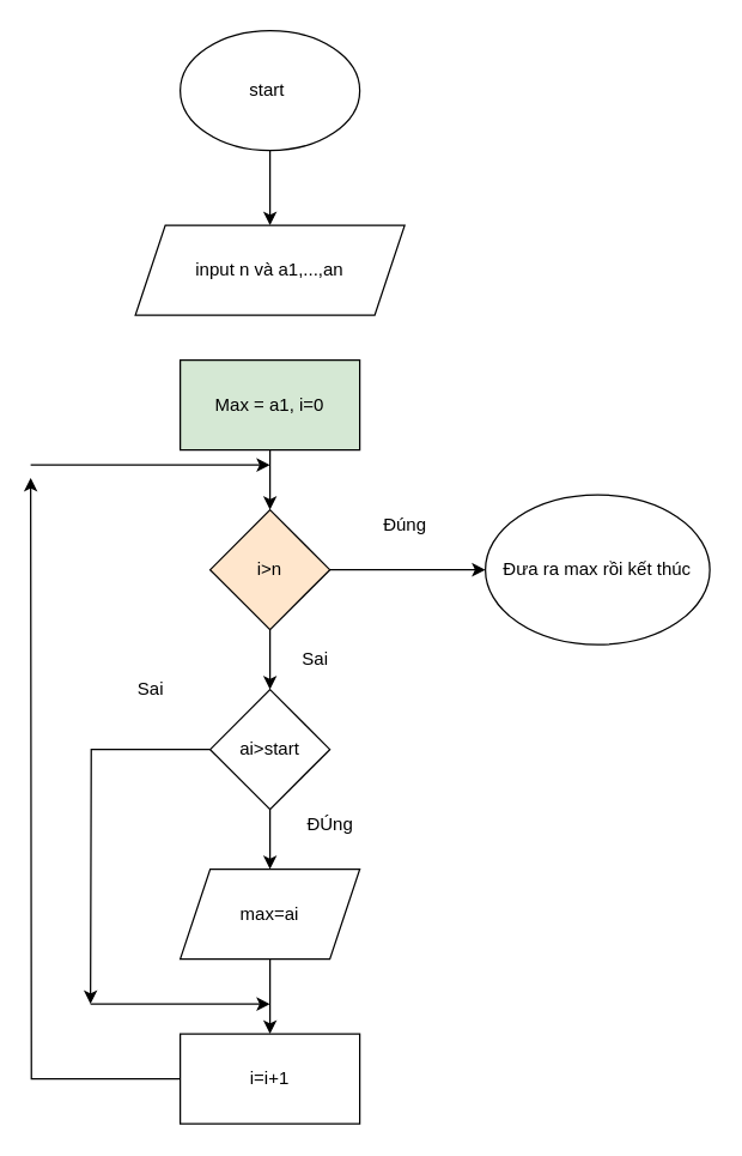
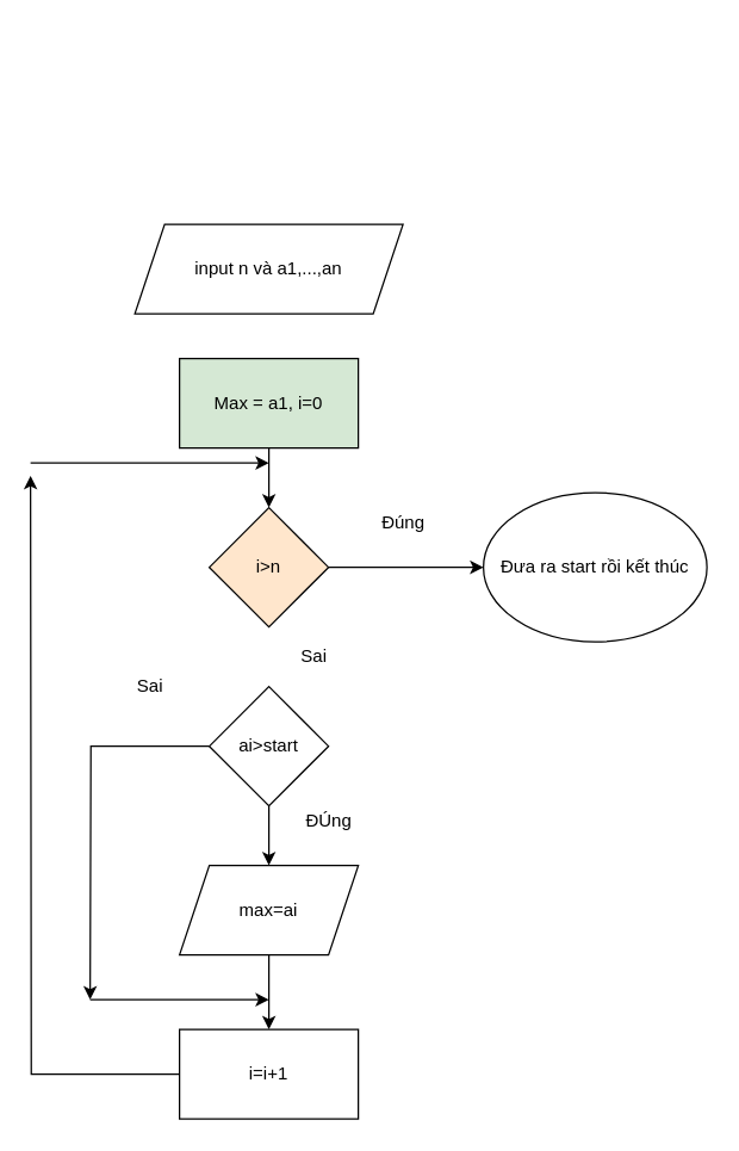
- <mxCell id="3" value="start&lt;span style=&quot;white-space: pre;&quot;&gt;&#09;&lt;/span&gt;" style="ellipse;whiteSpace=wrap;html=1;" vertex="1" parent="1"><mxGeometry x="120" y="20" width="120" height="80" as="geometry" /></mxCell>
- <mxCell id="2" value="" style="edgeStyle=orthogonalEdgeStyle;rounded=0;orthogonalLoop=1;jettySize=auto;html=1;" edge="1" parent="1" source="3" target="12"><mxGeometry relative="1" as="geometry" /></mxCell>
- <mxCell id="17" value="Đưa ra max rồi kết thúc" style="ellipse;whiteSpace=wrap;html=1;" vertex="1" parent="1"><mxGeometry x="324" y="330" width="150" height="100" as="geometry" /></mxCell>
+ <mxCell id="17" value="Đưa ra start rồi kết thúc" style="ellipse;whiteSpace=wrap;html=1;" vertex="1" parent="1"><mxGeometry x="324" y="330" width="150" height="100" as="geometry" /></mxCell>
- <mxCell id="5" value="" style="edgeStyle=orthogonalEdgeStyle;rounded=0;orthogonalLoop=1;jettySize=auto;html=1;" edge="1" parent="1" source="6" target="9"><mxGeometry relative="1" as="geometry" /></mxCell>
